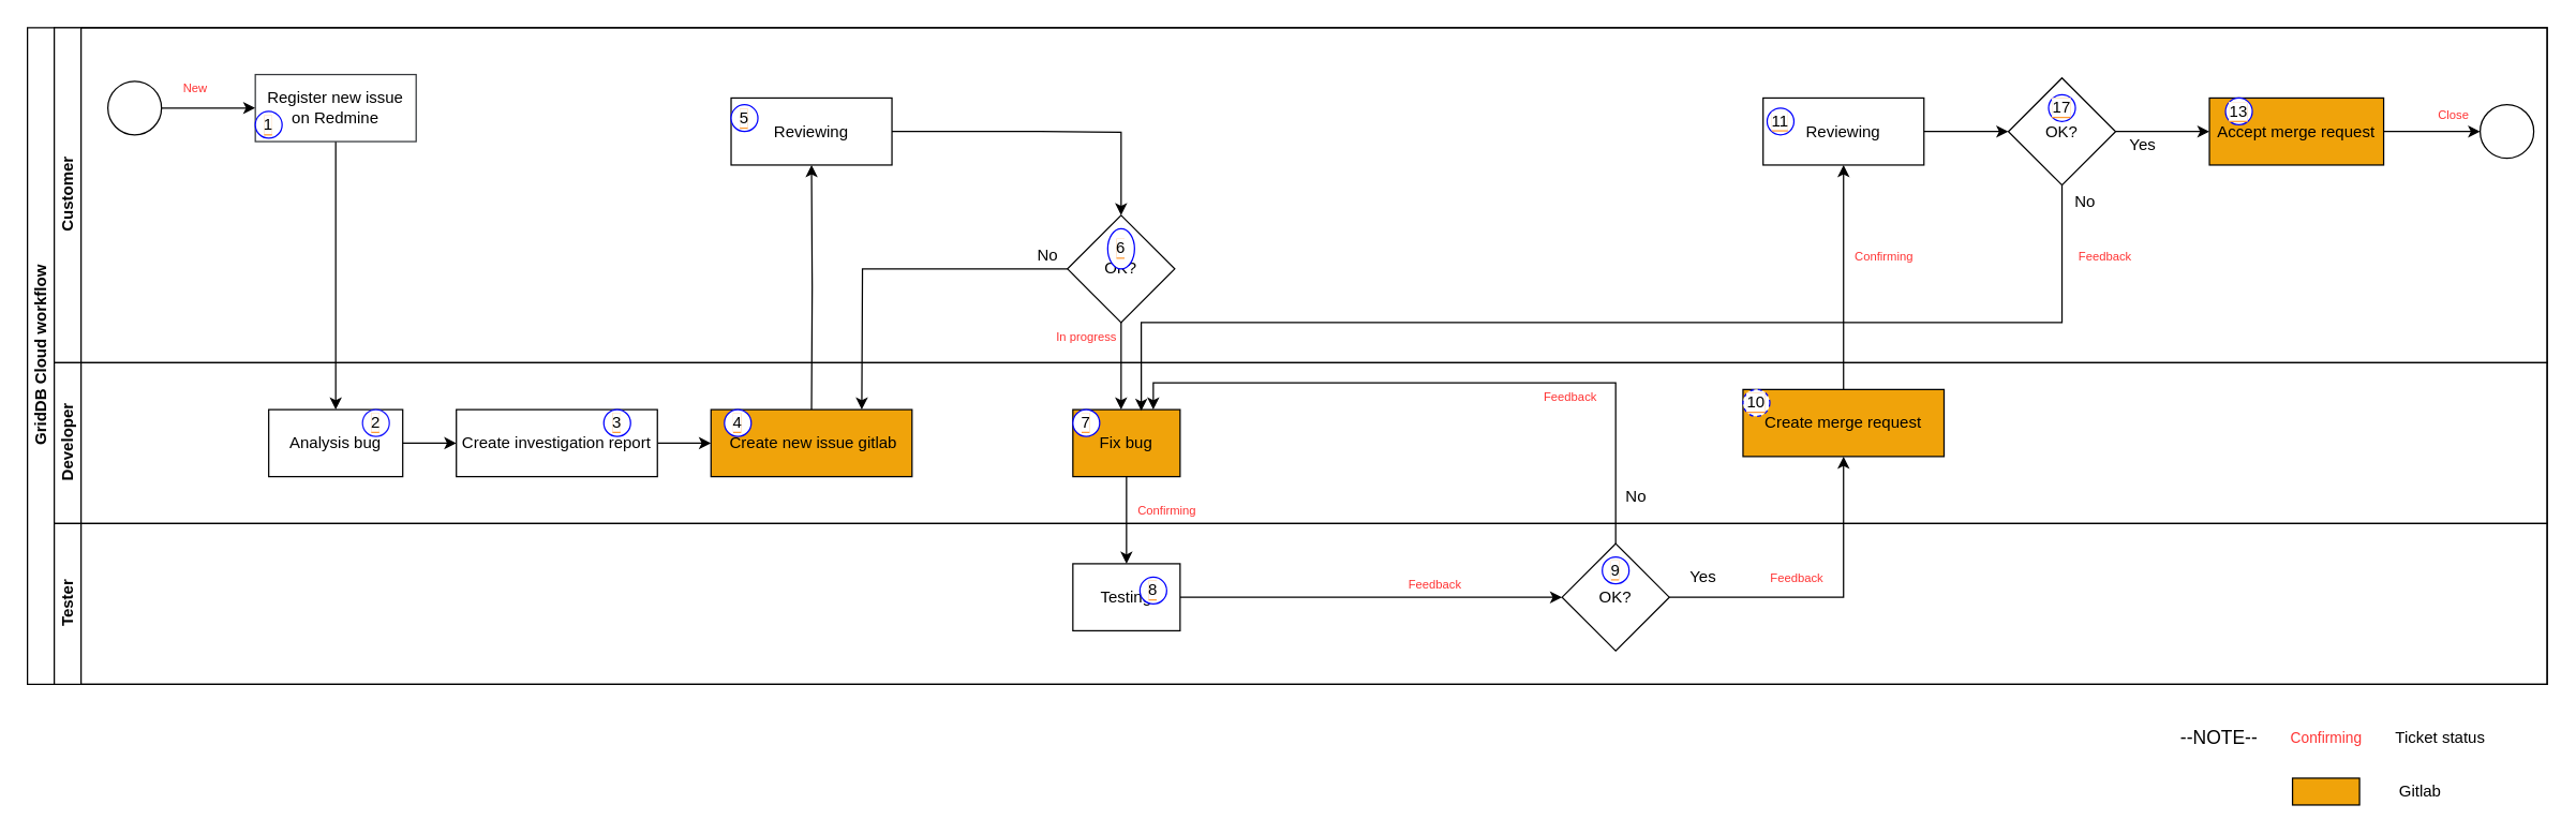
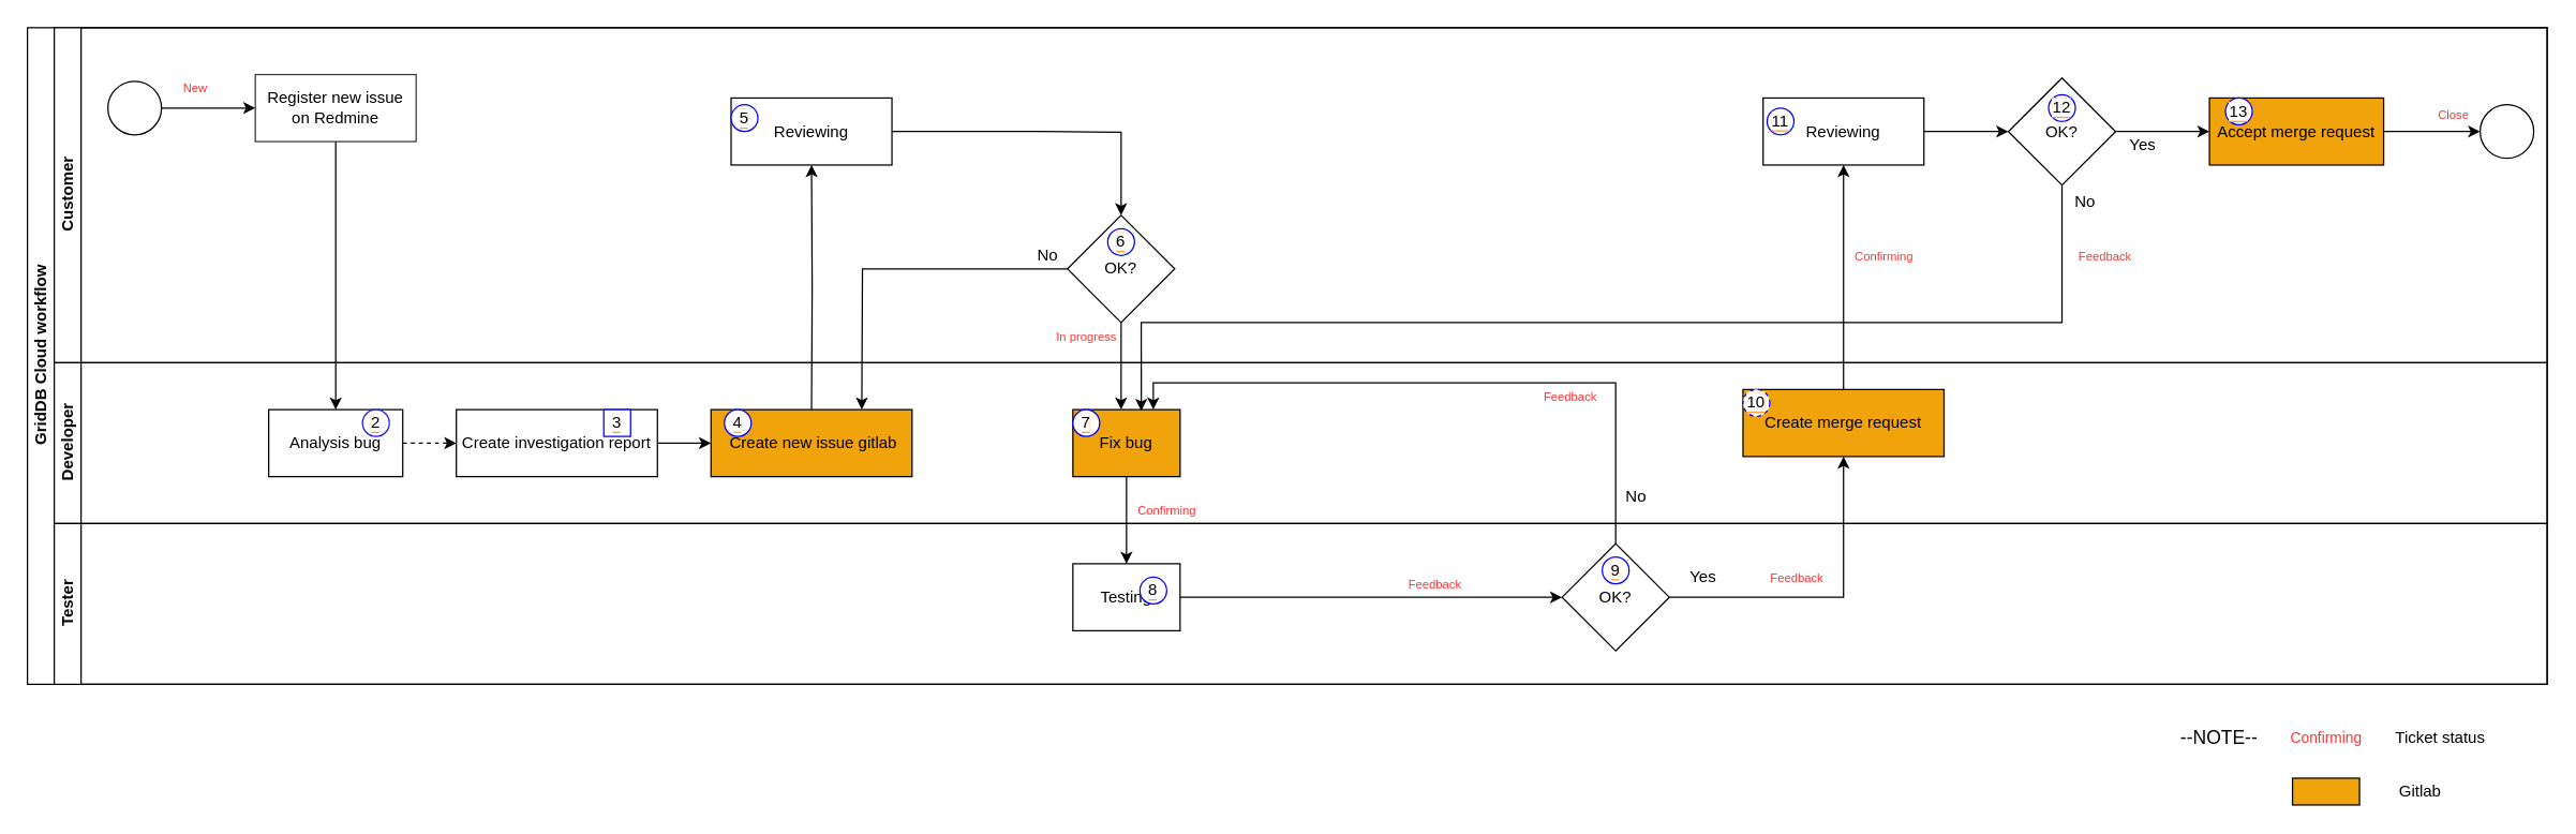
- <mxCell id="29" value="&lt;font color=&quot;#000000&quot; style=&quot;background-color: rgb(255 , 255 , 255)&quot;&gt;17&lt;/font&gt;" style="ellipse;whiteSpace=wrap;html=1;aspect=fixed;labelBackgroundColor=#FF9933;fontColor=#CC6600;strokeColor=#0000FF;fillColor=#FFFFFF;" parent="8" vertex="1"><mxGeometry x="1488" y="50" width="20" height="20" as="geometry" /></mxCell>
+ <mxCell id="29" value="&lt;font color=&quot;#000000&quot; style=&quot;background-color: rgb(255 , 255 , 255)&quot;&gt;12&lt;/font&gt;" style="ellipse;whiteSpace=wrap;html=1;aspect=fixed;labelBackgroundColor=#FF9933;fontColor=#CC6600;strokeColor=#0000FF;fillColor=#FFFFFF;" parent="8" vertex="1"><mxGeometry x="1488" y="50" width="20" height="20" as="geometry" /></mxCell>
- <mxCell id="26" value="&lt;font color=&quot;#000000&quot; style=&quot;background-color: rgb(255 , 255 , 255)&quot;&gt;1&lt;/font&gt;" style="ellipse;whiteSpace=wrap;html=1;aspect=fixed;labelBackgroundColor=#FF9933;fontColor=#CC6600;strokeColor=#0000FF;fillColor=#FFFFFF;" parent="8" vertex="1"><mxGeometry x="150" y="62.5" width="20" height="20" as="geometry" /></mxCell>
- <mxCell id="10" value="&lt;font color=&quot;#000000&quot; style=&quot;background-color: rgb(255 , 255 , 255)&quot;&gt;6&lt;/font&gt;" style="ellipse;whiteSpace=wrap;html=1;aspect=fixed;labelBackgroundColor=#FF9933;fontColor=#CC6600;strokeColor=#0000FF;fillColor=#FFFFFF;" parent="8" vertex="1"><mxGeometry x="786" y="150" width="20" height="30" as="geometry" /></mxCell>
+ <mxCell id="10" value="&lt;font color=&quot;#000000&quot; style=&quot;background-color: rgb(255 , 255 , 255)&quot;&gt;6&lt;/font&gt;" style="ellipse;whiteSpace=wrap;html=1;aspect=fixed;labelBackgroundColor=#FF9933;fontColor=#CC6600;strokeColor=#0000FF;fillColor=#FFFFFF;" parent="8" vertex="1"><mxGeometry x="786" y="150" width="20" height="20" as="geometry" /></mxCell>
- <mxCell id="45" value="&lt;font color=&quot;#000000&quot; style=&quot;background-color: rgb(255 , 255 , 255)&quot;&gt;3&lt;/font&gt;" style="ellipse;whiteSpace=wrap;html=1;aspect=fixed;labelBackgroundColor=#FF9933;fontColor=#CC6600;strokeColor=#0000FF;fillColor=#FFFFFF;" parent="36" vertex="1"><mxGeometry x="410" y="35" width="20" height="20" as="geometry" /></mxCell>
+ <mxCell id="45" value="&lt;font color=&quot;#000000&quot; style=&quot;background-color: rgb(255 , 255 , 255)&quot;&gt;3&lt;/font&gt;" style="whiteSpace=wrap;html=1;aspect=fixed;labelBackgroundColor=#FF9933;fontColor=#CC6600;strokeColor=#0000FF;fillColor=#FFFFFF;rounded=0;" parent="36" vertex="1"><mxGeometry x="410" y="35" width="20" height="20" as="geometry" /></mxCell>
- <mxCell id="42" style="edgeStyle=orthogonalEdgeStyle;rounded=0;orthogonalLoop=1;jettySize=auto;html=1;exitX=1;exitY=0.5;exitDx=0;exitDy=0;entryX=0;entryY=0.5;entryDx=0;entryDy=0;fontColor=#000000;" parent="36" source="39" target="41" edge="1"><mxGeometry relative="1" as="geometry" /></mxCell>
+ <mxCell id="42" style="edgeStyle=orthogonalEdgeStyle;rounded=0;orthogonalLoop=1;jettySize=auto;html=1;exitX=1;exitY=0.5;exitDx=0;exitDy=0;entryX=0;entryY=0.5;entryDx=0;entryDy=0;fontColor=#000000;dashed=1;" parent="36" source="39" target="41" edge="1"><mxGeometry relative="1" as="geometry" /></mxCell>
